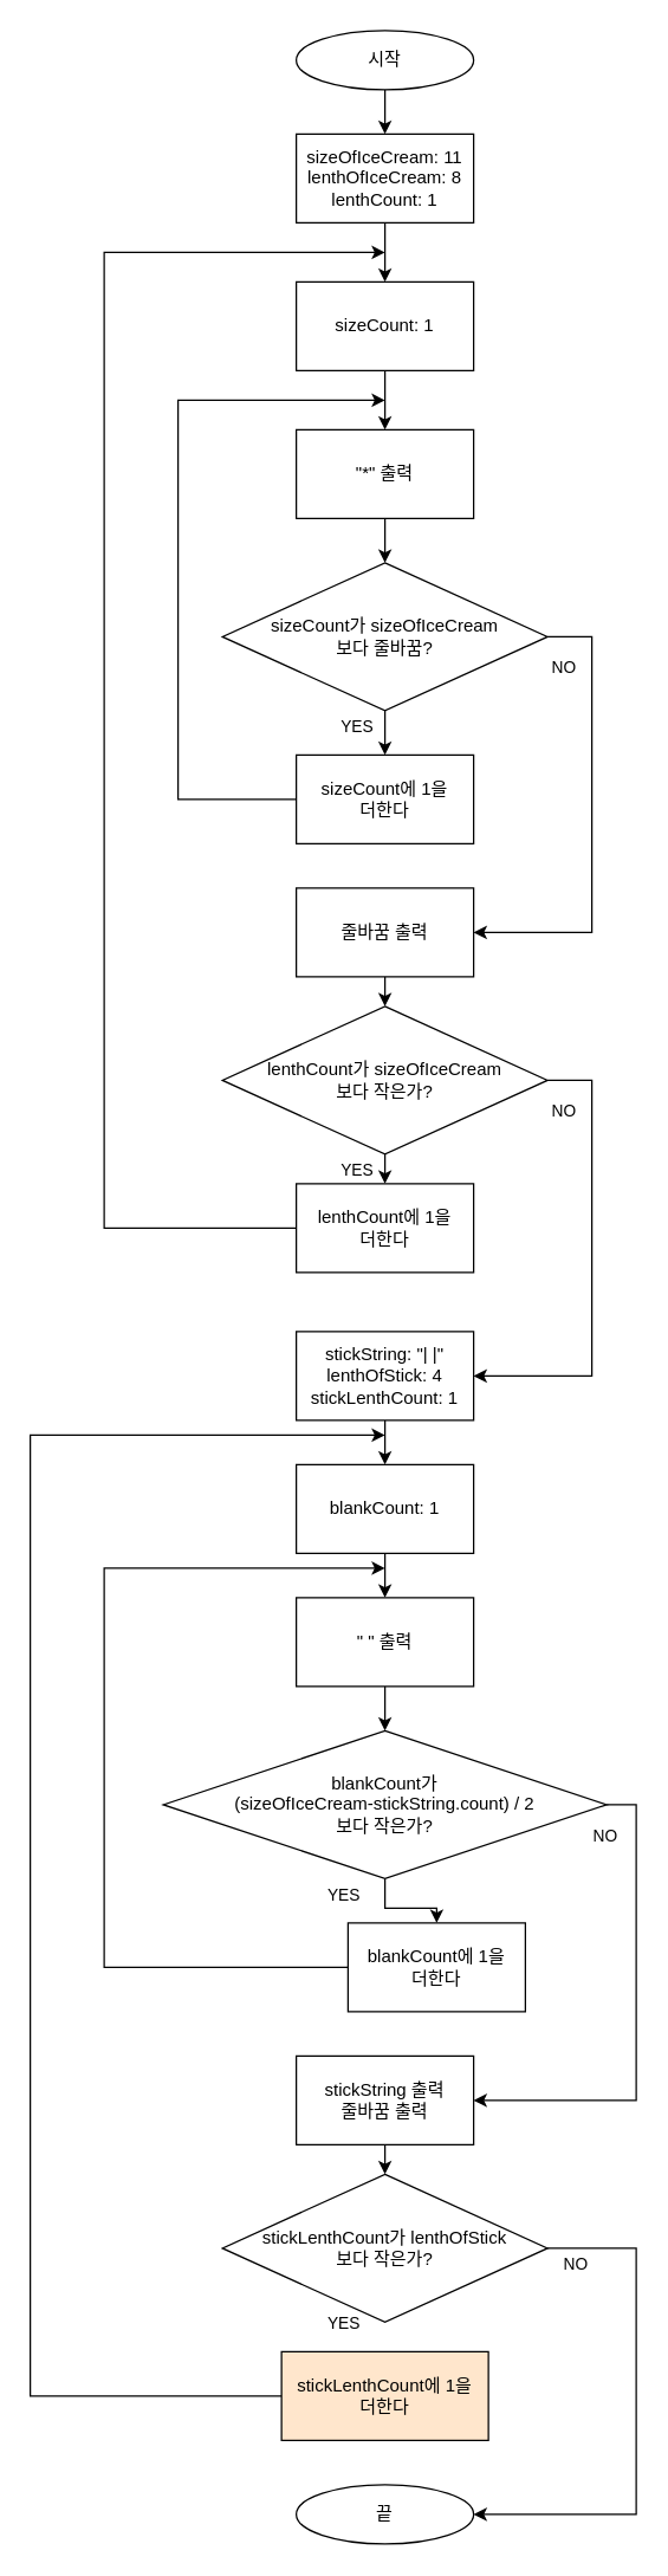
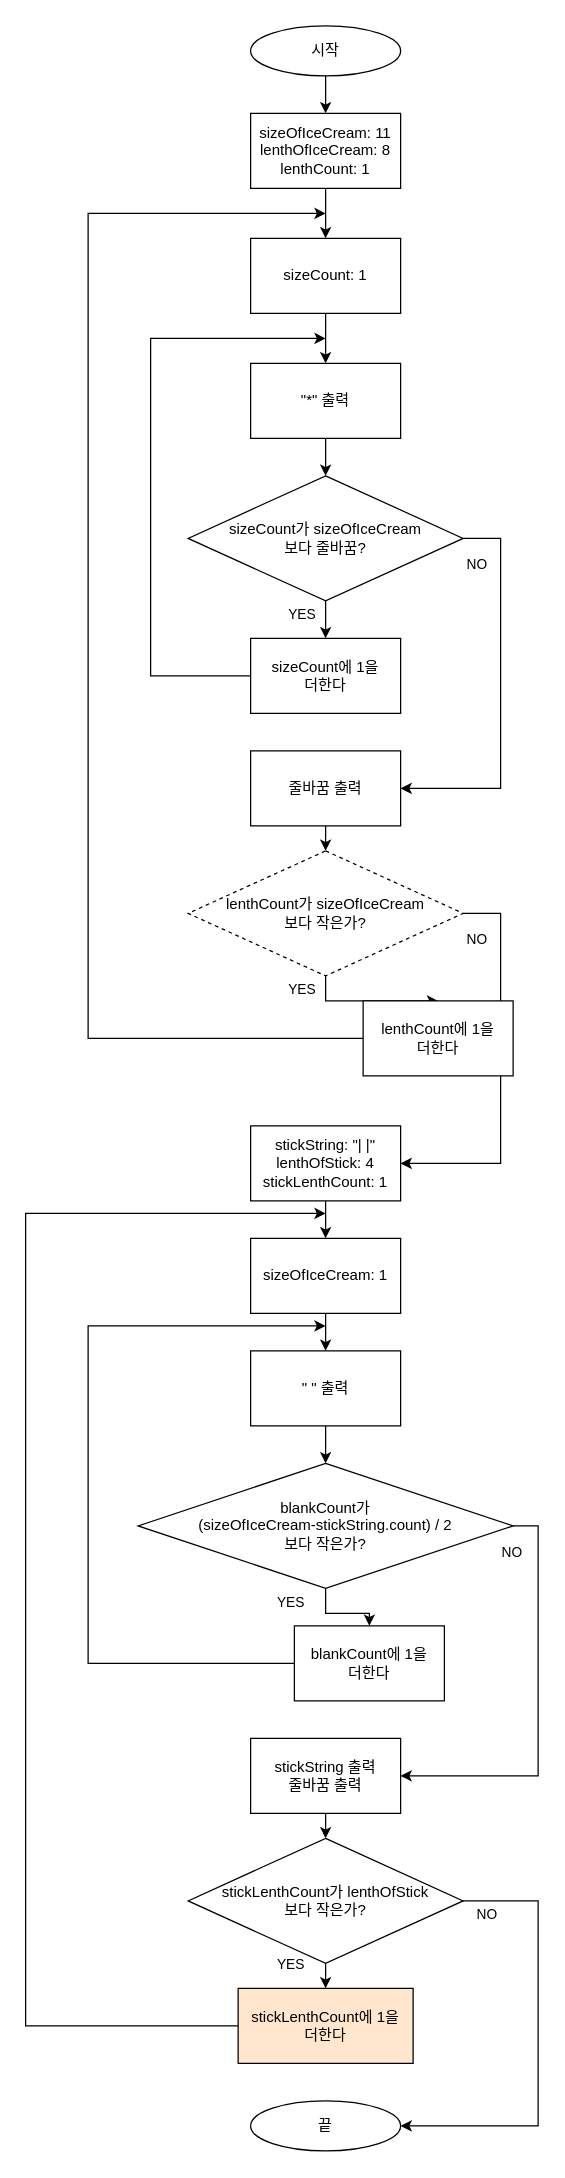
- <mxCell id="18" value="lenthCount가 sizeOfIceCream&lt;br&gt;보다 작은가?" style="rhombus;whiteSpace=wrap;html=1;" vertex="1" parent="1"><mxGeometry x="150" y="680" width="220" height="100" as="geometry" /></mxCell>
+ <mxCell id="18" value="lenthCount가 sizeOfIceCream&lt;br&gt;보다 작은가?" style="rhombus;whiteSpace=wrap;html=1;dashed=1;" vertex="1" parent="1"><mxGeometry x="150" y="680" width="220" height="100" as="geometry" /></mxCell>
- <mxCell id="25" value="lenthCount에 1을 &lt;br&gt;더한다" style="rounded=0;whiteSpace=wrap;html=1;" vertex="1" parent="1"><mxGeometry x="200" y="800" width="120" height="60" as="geometry" /></mxCell>
+ <mxCell id="25" value="lenthCount에 1을 &lt;br&gt;더한다" style="rounded=0;whiteSpace=wrap;html=1;" vertex="1" parent="1"><mxGeometry x="290" y="800" width="120" height="60" as="geometry" /></mxCell>
- <mxCell id="29" value="blankCount: 1" style="rounded=0;whiteSpace=wrap;html=1;" vertex="1" parent="1"><mxGeometry x="200" y="990" width="120" height="60" as="geometry" /></mxCell>
+ <mxCell id="29" value="sizeOfIceCream: 1" style="rounded=0;whiteSpace=wrap;html=1;" vertex="1" parent="1"><mxGeometry x="200" y="990" width="120" height="60" as="geometry" /></mxCell>
+ <mxCell id="43" style="edgeStyle=orthogonalEdgeStyle;rounded=0;orthogonalLoop=1;jettySize=auto;html=1;exitX=0.5;exitY=1;exitDx=0;exitDy=0;entryX=0.5;entryY=0;entryDx=0;entryDy=0;" edge="1" parent="1" source="45" target="47"><mxGeometry relative="1" as="geometry" /></mxCell>
